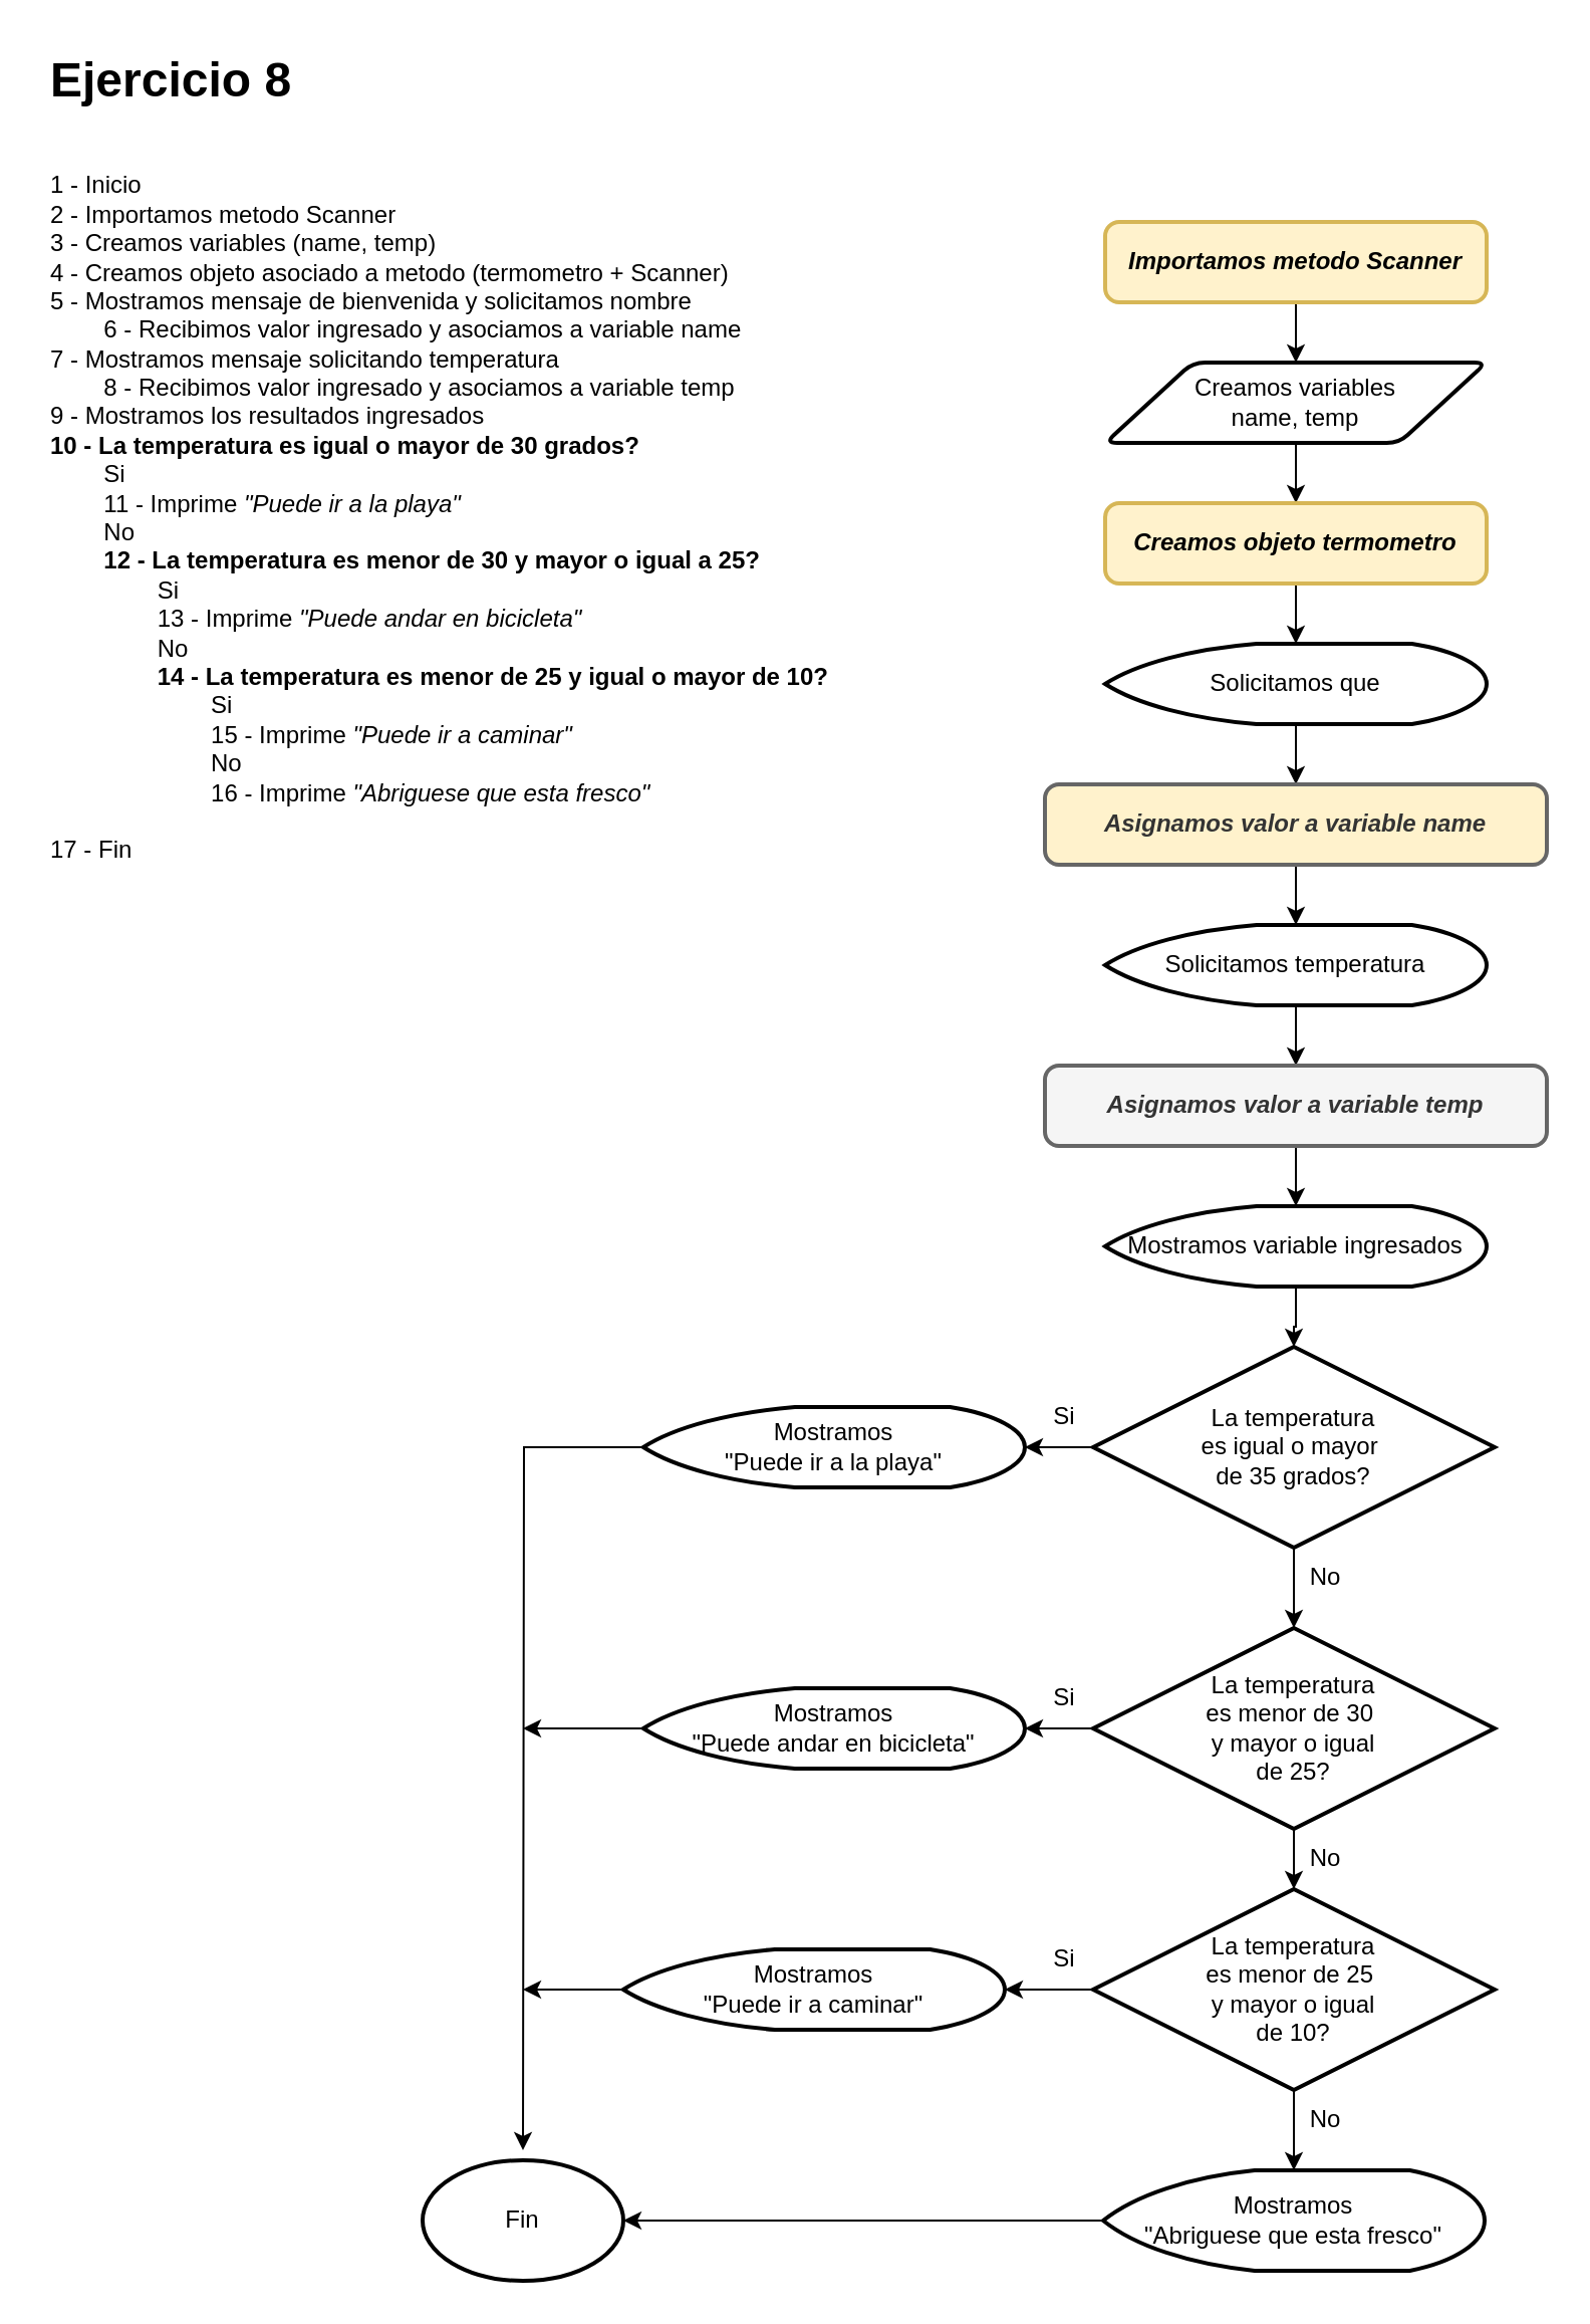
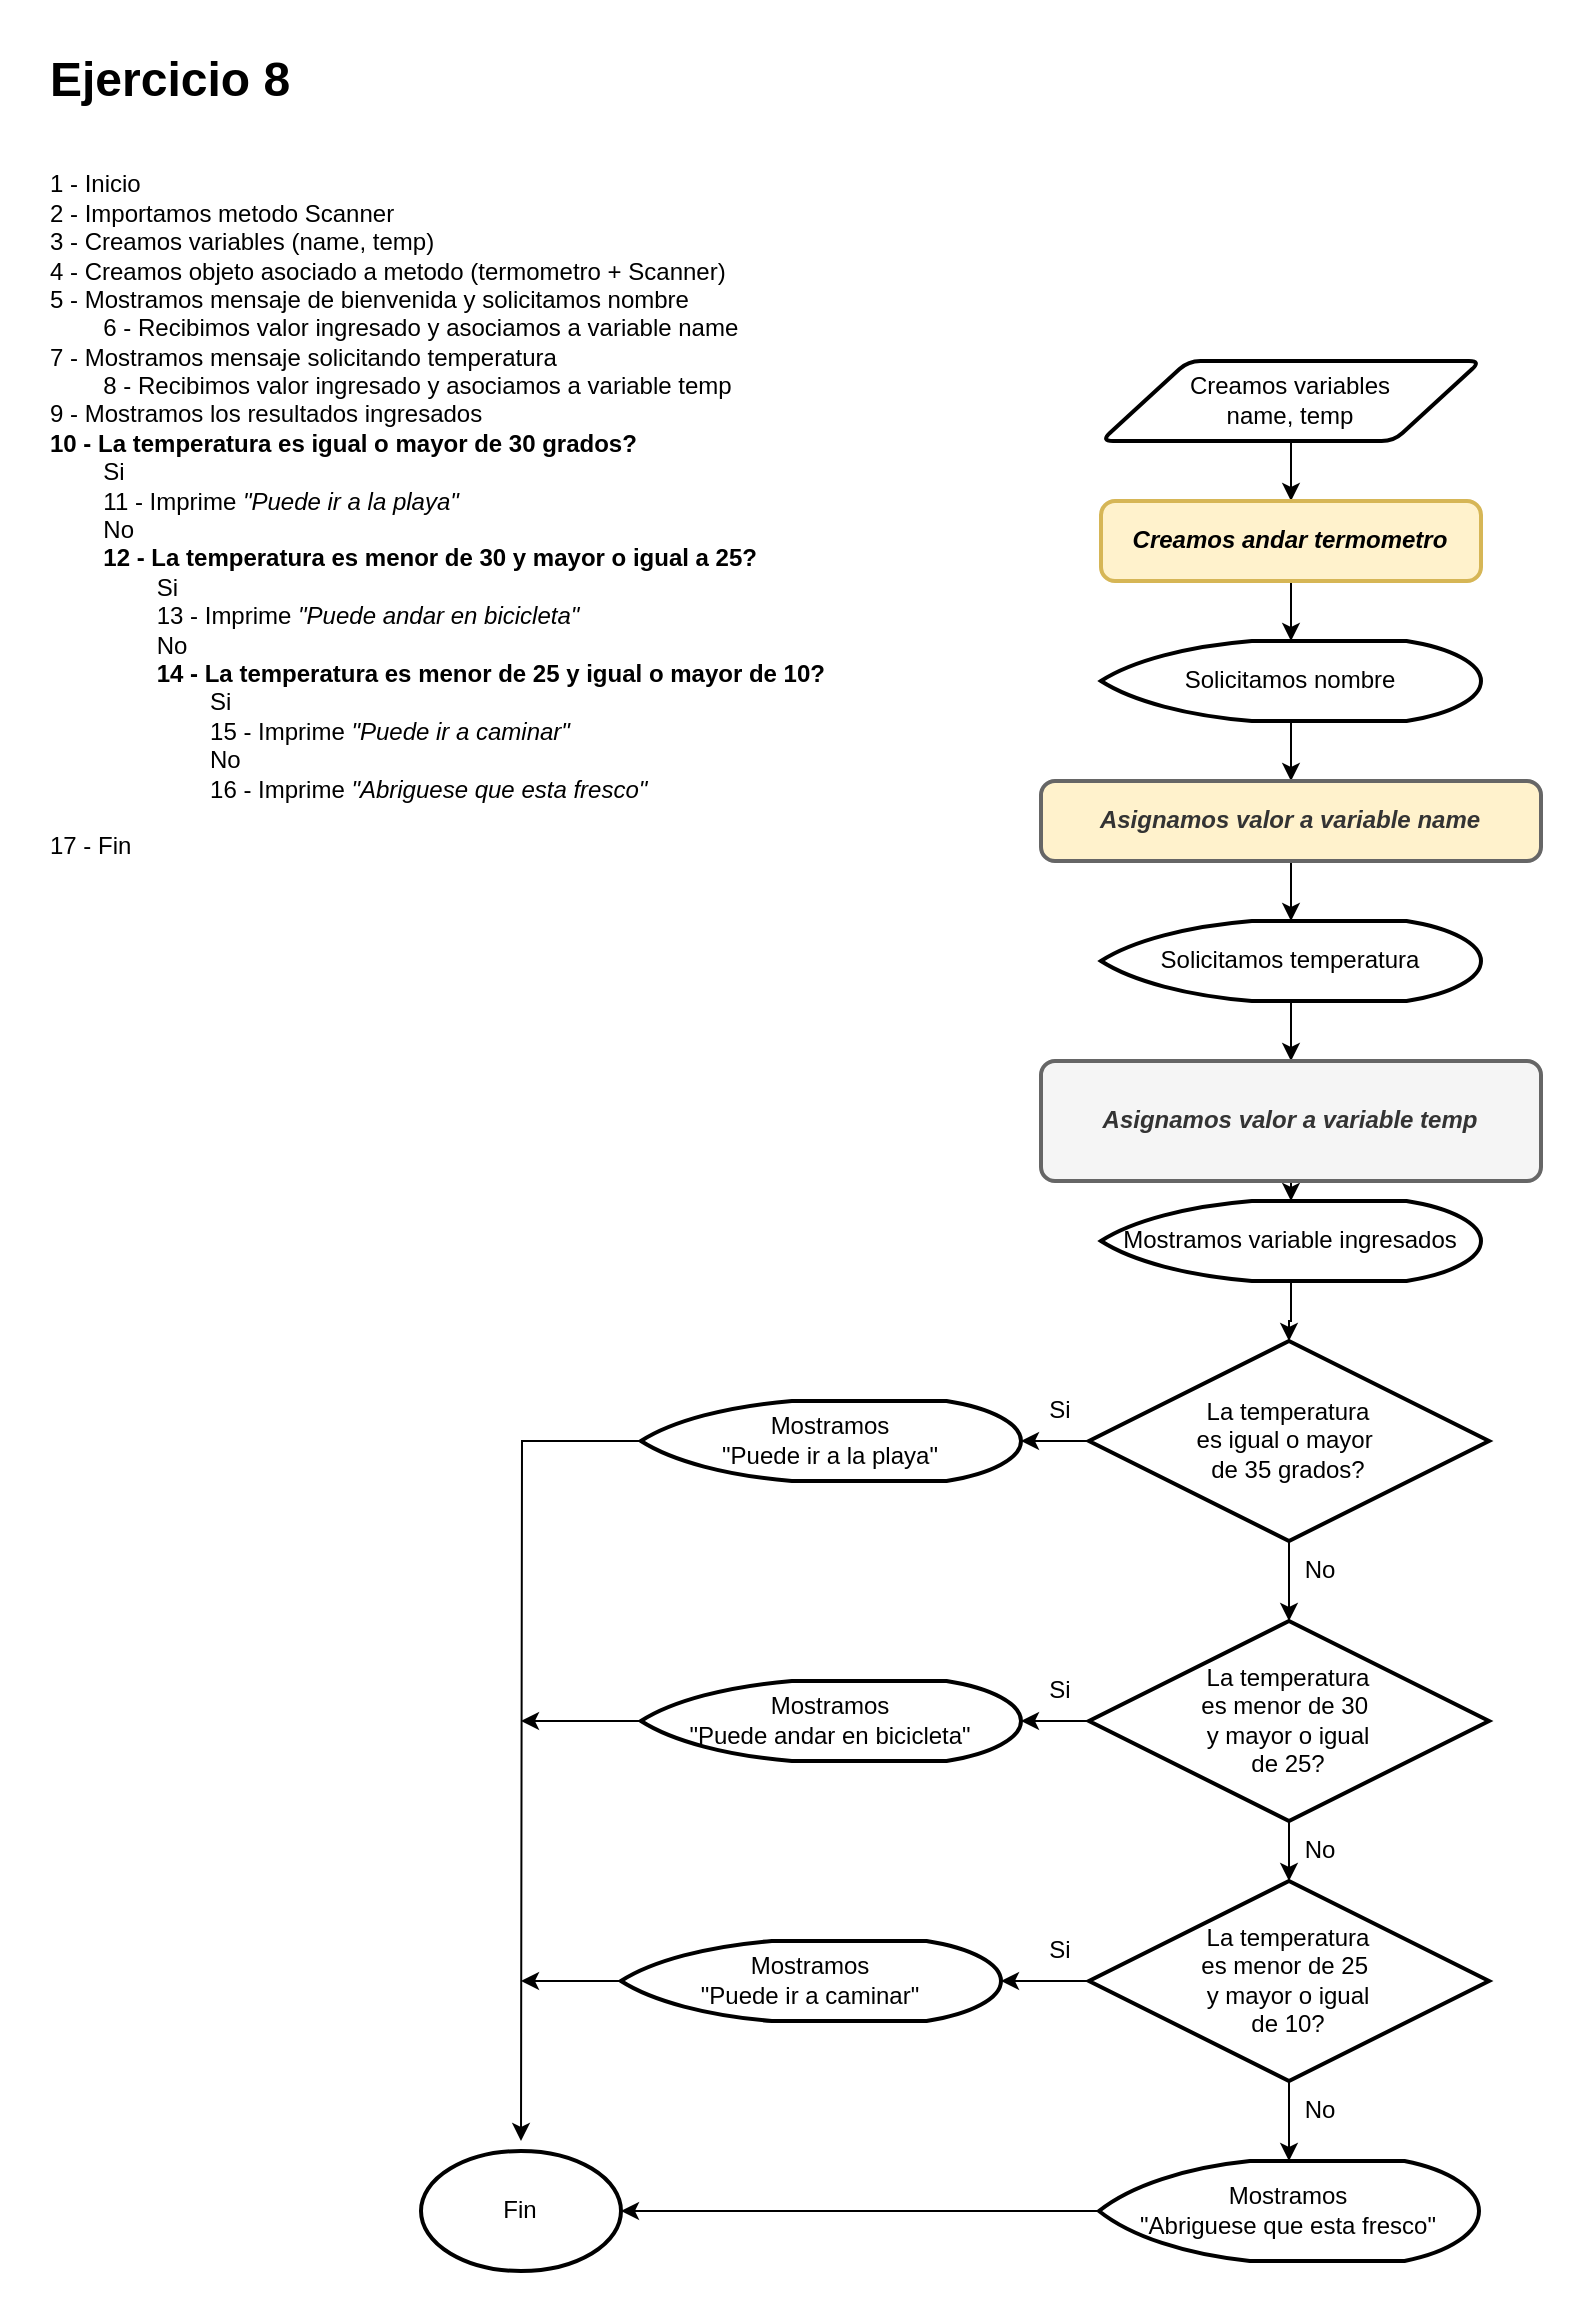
- <mxCell id="4" value="&lt;i&gt;&lt;b&gt;Importamos metodo Scanner&lt;/b&gt;&lt;/i&gt;" style="rounded=1;whiteSpace=wrap;html=1;absoluteArcSize=1;arcSize=14;strokeWidth=2;fillColor=#fff2cc;strokeColor=#d6b656;" vertex="1" parent="1"><mxGeometry x="550" y="110" width="190" height="40" as="geometry" /></mxCell>
- <mxCell id="3" style="edgeStyle=orthogonalEdgeStyle;rounded=0;orthogonalLoop=1;jettySize=auto;html=1;entryX=0.5;entryY=0;entryDx=0;entryDy=0;" edge="1" parent="1" source="4" target="6"><mxGeometry relative="1" as="geometry" /></mxCell>
- <mxCell id="8" value="&lt;i&gt;&lt;b&gt;Creamos objeto termometro&lt;/b&gt;&lt;/i&gt;" style="rounded=1;whiteSpace=wrap;html=1;absoluteArcSize=1;arcSize=14;strokeWidth=2;fillColor=#fff2cc;strokeColor=#d6b656;" vertex="1" parent="1"><mxGeometry x="550" y="250" width="190" height="40" as="geometry" /></mxCell>
+ <mxCell id="8" value="&lt;i&gt;&lt;b&gt;Creamos andar termometro&lt;/b&gt;&lt;/i&gt;" style="rounded=1;whiteSpace=wrap;html=1;absoluteArcSize=1;arcSize=14;strokeWidth=2;fillColor=#fff2cc;strokeColor=#d6b656;" vertex="1" parent="1"><mxGeometry x="550" y="250" width="190" height="40" as="geometry" /></mxCell>
- <mxCell id="10" value="Solicitamos que" style="strokeWidth=2;html=1;shape=mxgraph.flowchart.display;whiteSpace=wrap;" vertex="1" parent="1"><mxGeometry x="550" y="320" width="190" height="40" as="geometry" /></mxCell>
+ <mxCell id="10" value="Solicitamos nombre" style="strokeWidth=2;html=1;shape=mxgraph.flowchart.display;whiteSpace=wrap;" vertex="1" parent="1"><mxGeometry x="550" y="320" width="190" height="40" as="geometry" /></mxCell>
- <mxCell id="16" value="&lt;i&gt;&lt;b&gt;Asignamos valor a variable temp&lt;/b&gt;&lt;/i&gt;" style="rounded=1;whiteSpace=wrap;html=1;absoluteArcSize=1;arcSize=14;strokeWidth=2;fillColor=#f5f5f5;fontColor=#333333;strokeColor=#666666;" vertex="1" parent="1"><mxGeometry x="520" y="530" width="250" height="40" as="geometry" /></mxCell>
+ <mxCell id="16" value="&lt;i&gt;&lt;b&gt;Asignamos valor a variable temp&lt;/b&gt;&lt;/i&gt;" style="rounded=1;whiteSpace=wrap;html=1;absoluteArcSize=1;arcSize=14;strokeWidth=2;fillColor=#f5f5f5;fontColor=#333333;strokeColor=#666666;" vertex="1" parent="1"><mxGeometry x="520" y="530" width="250" height="60" as="geometry" /></mxCell>
